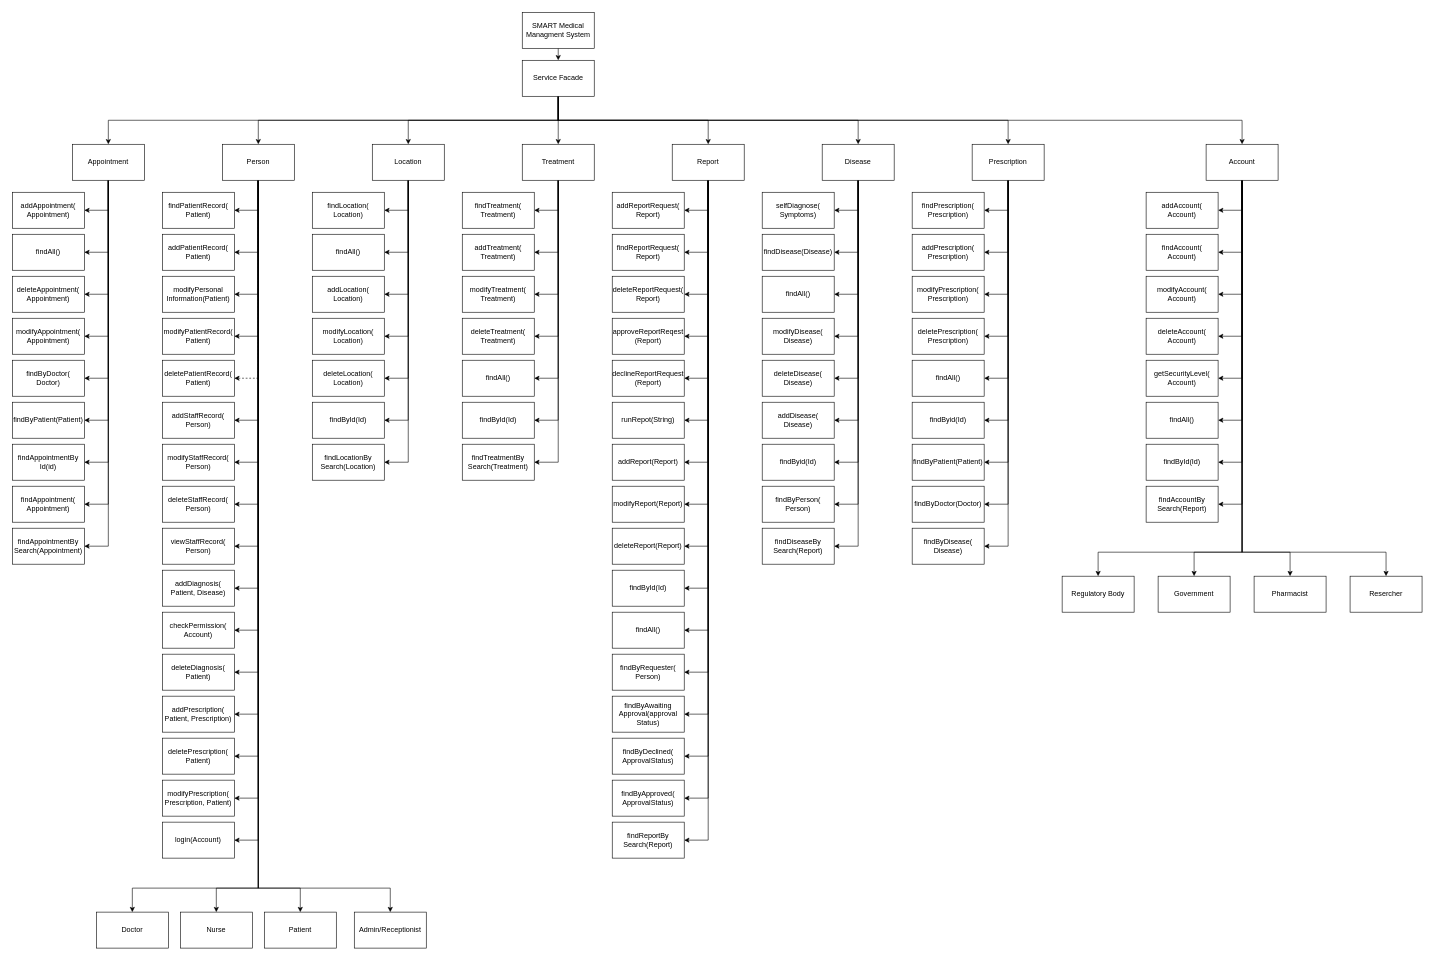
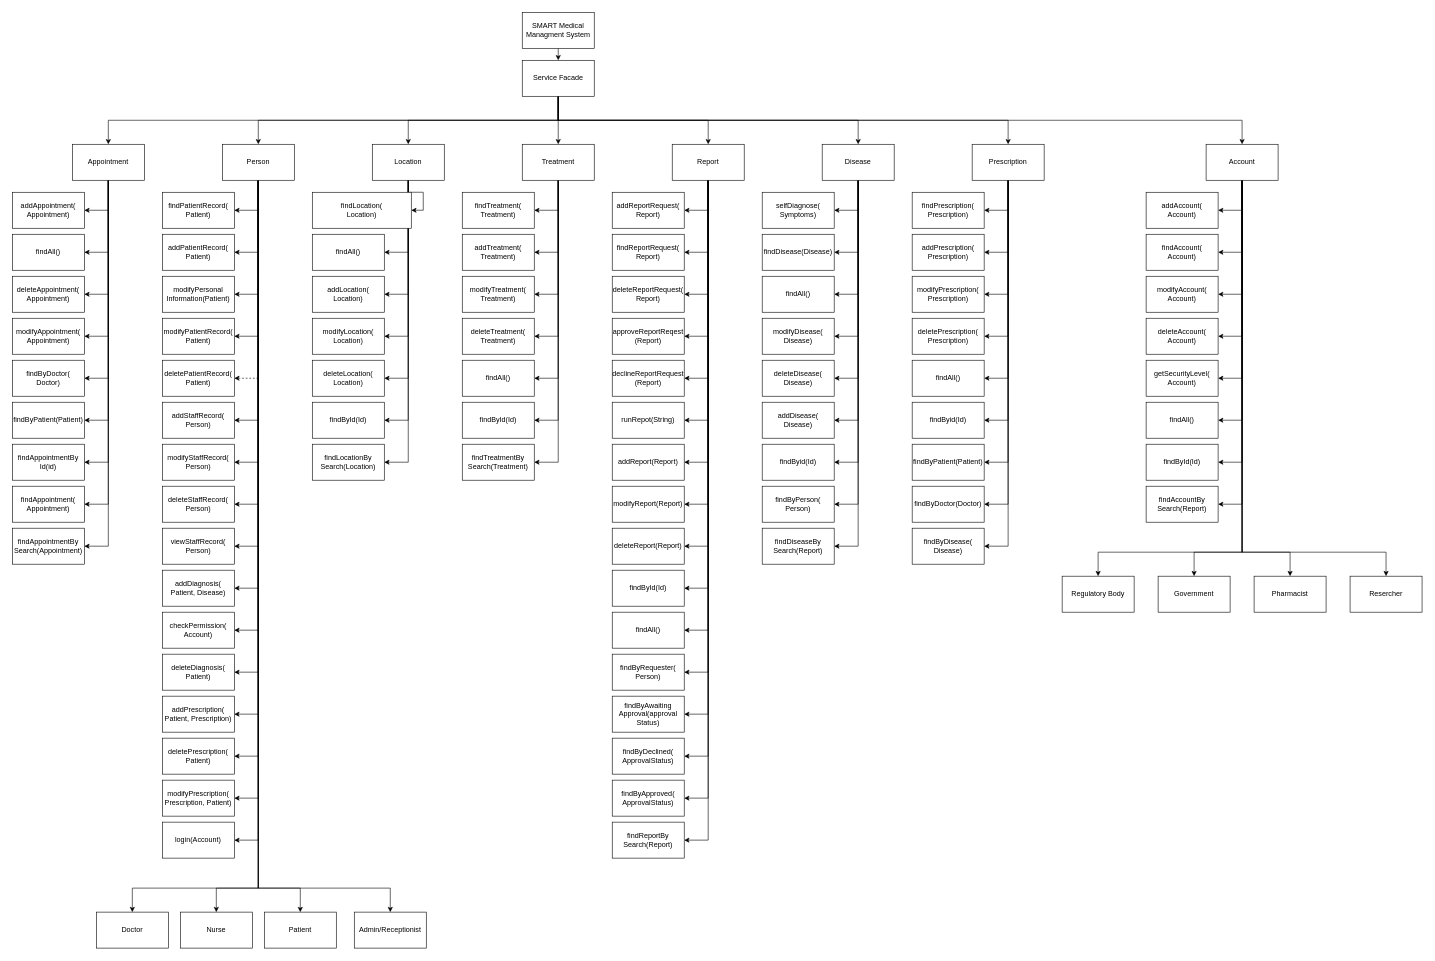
- <mxCell id="54" value="findLocation(&lt;br&gt;Location)" style="rounded=0;whiteSpace=wrap;html=1;" parent="1" vertex="1"><mxGeometry x="520" y="320" width="120" height="60" as="geometry" /></mxCell>
+ <mxCell id="54" value="findLocation(&lt;br&gt;Location)" style="rounded=0;whiteSpace=wrap;html=1;" parent="1" vertex="1"><mxGeometry x="520" y="320" width="165" height="60" as="geometry" /></mxCell>
